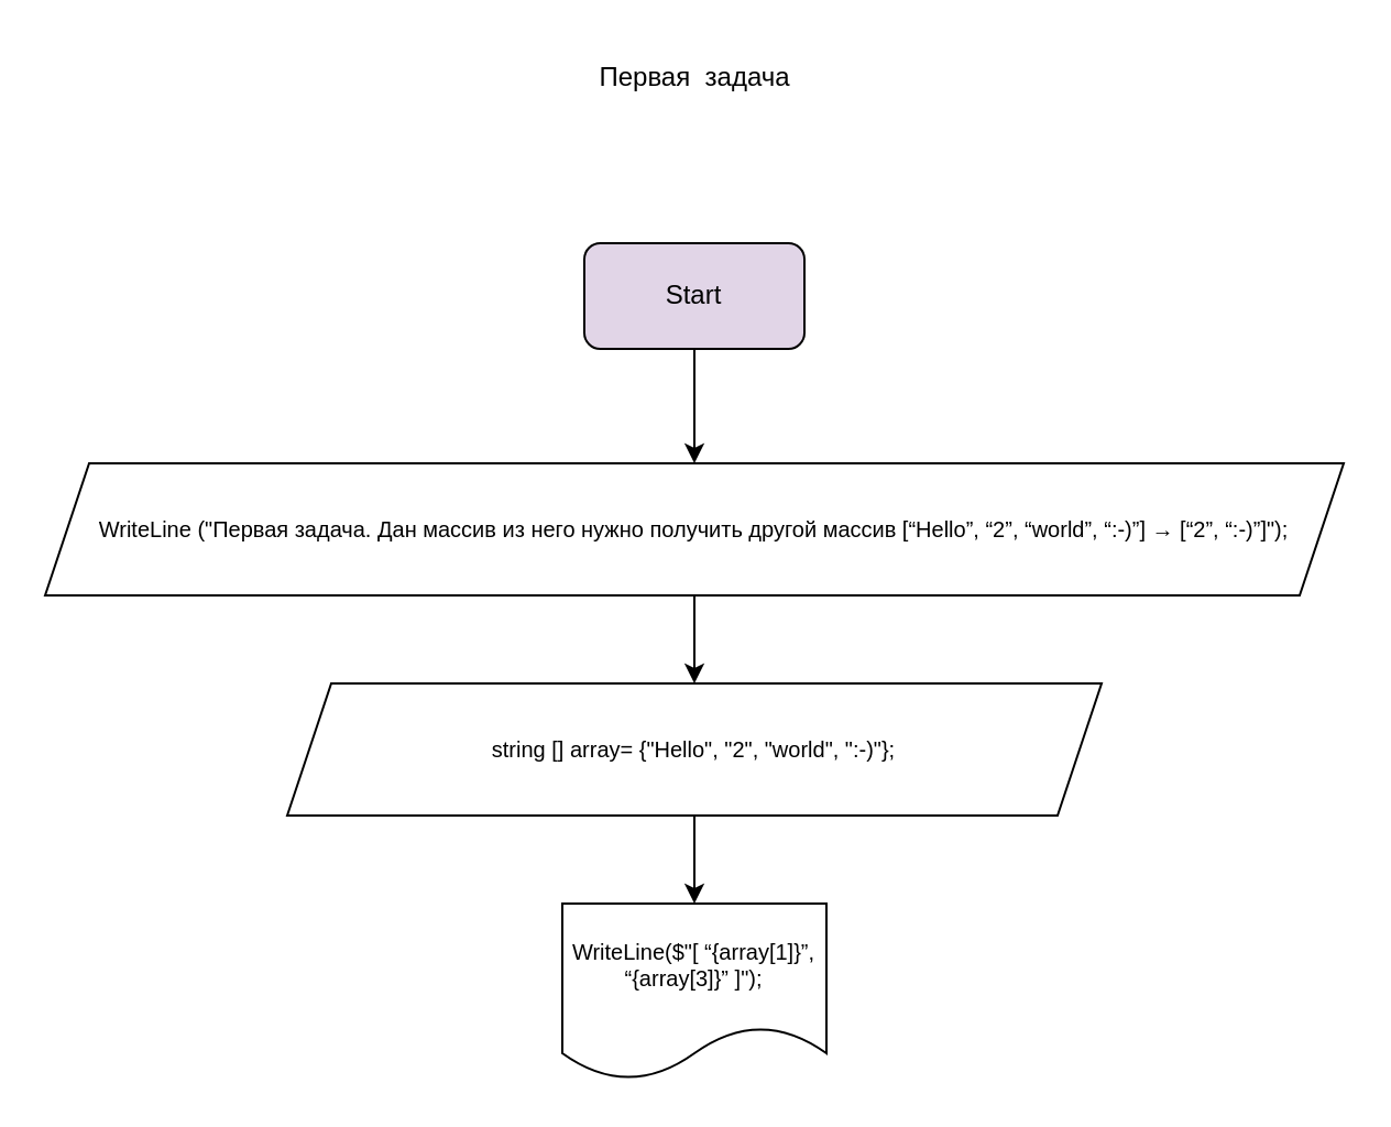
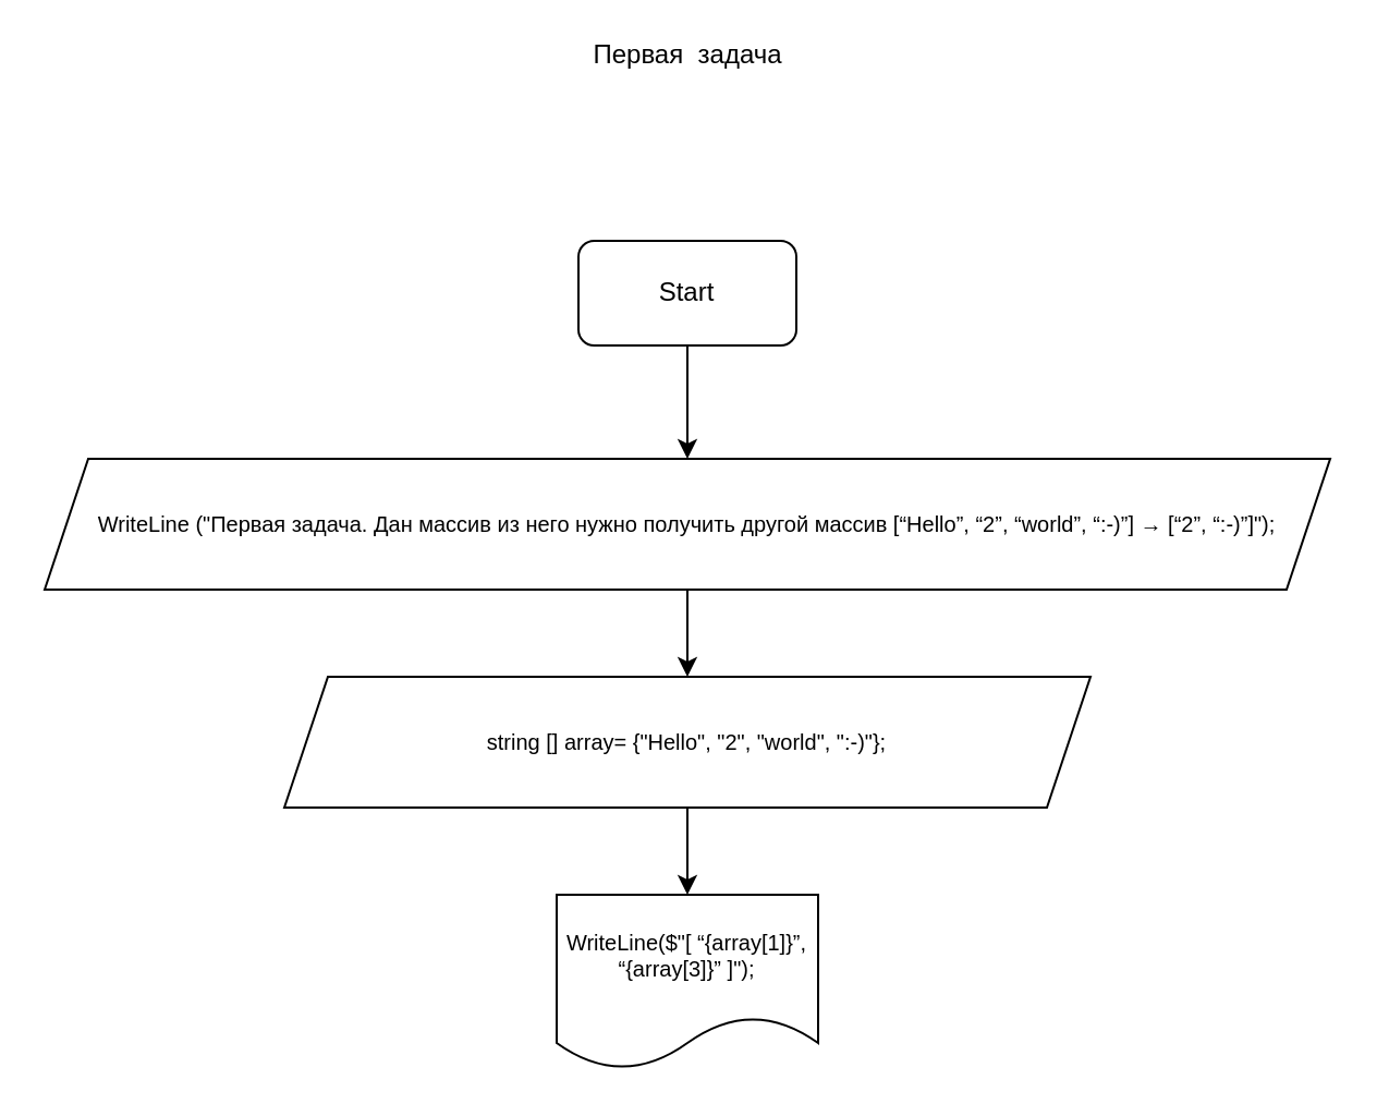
- <mxCell id="4" value="Первая&amp;nbsp; задача" style="text;html=1;align=center;verticalAlign=middle;resizable=0;points=[];autosize=1;strokeColor=none;fillColor=none;" vertex="1" parent="1"><mxGeometry x="260" y="20" width="110" height="30" as="geometry" /></mxCell>
+ <mxCell id="4" value="Первая&amp;nbsp; задача" style="text;html=1;align=center;verticalAlign=middle;resizable=0;points=[];autosize=1;strokeColor=none;fillColor=none;" vertex="1" parent="1"><mxGeometry x="260" y="10" width="110" height="30" as="geometry" /></mxCell>
- <mxCell id="3" value="Start" style="rounded=1;whiteSpace=wrap;html=1;fillColor=#e1d5e7;" vertex="1" parent="1"><mxGeometry x="265" y="110" width="100" height="48" as="geometry" /></mxCell>
+ <mxCell id="3" value="Start" style="rounded=1;whiteSpace=wrap;html=1;" vertex="1" parent="1"><mxGeometry x="265" y="110" width="100" height="48" as="geometry" /></mxCell>
